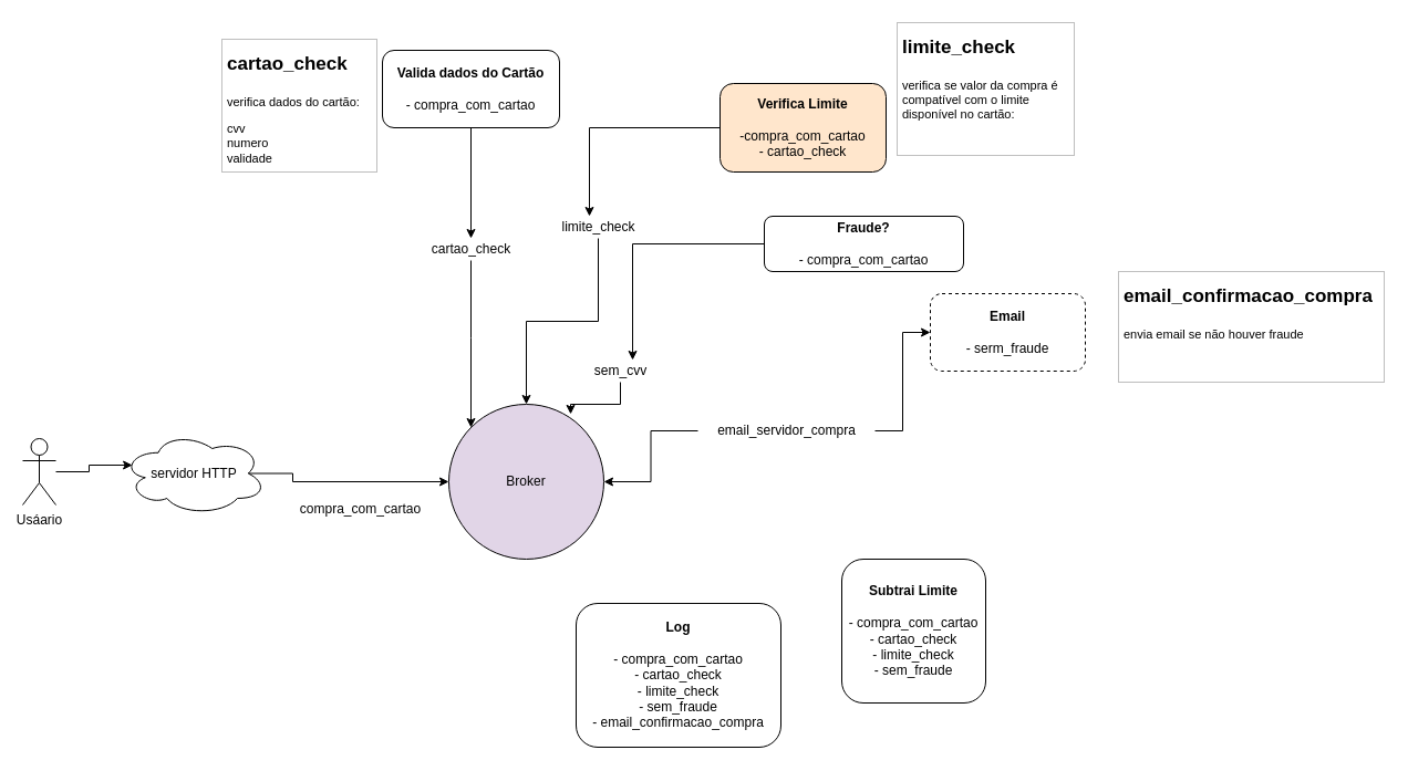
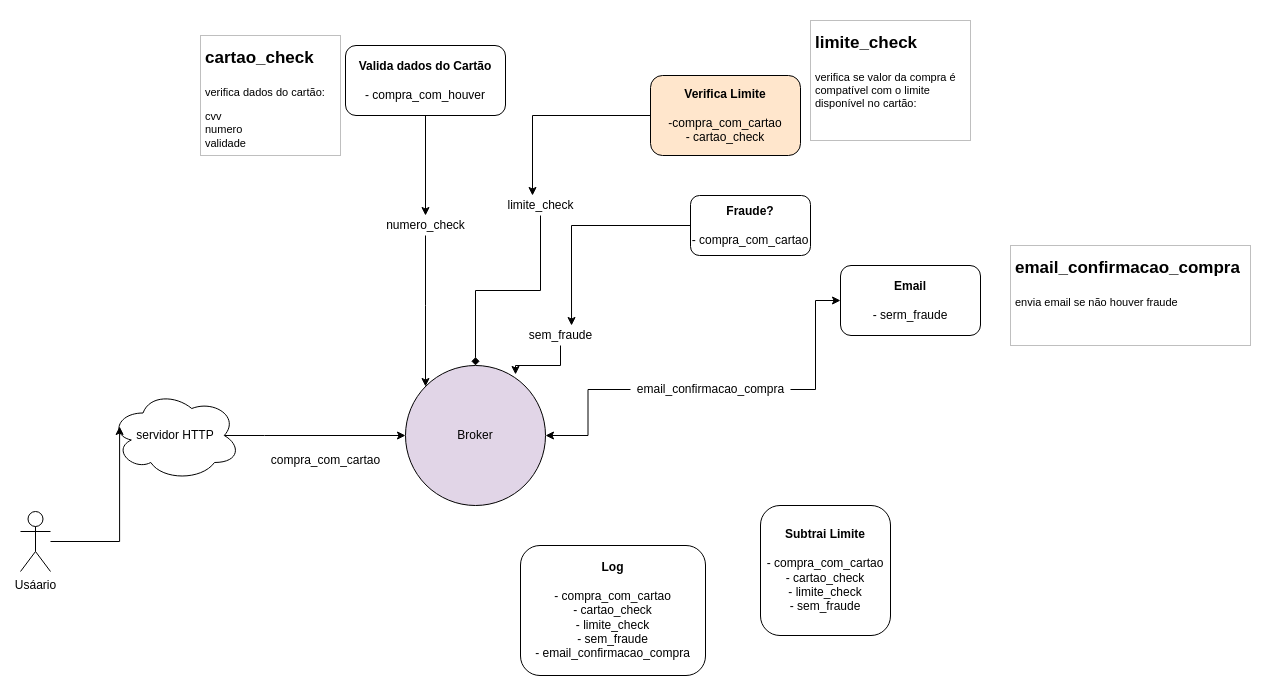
- <mxCell id="8" value="&lt;b&gt;Valida dados do Cartão&lt;br&gt;&lt;/b&gt;&lt;br&gt;&lt;span&gt;- compra_com_cartao&lt;/span&gt;" style="rounded=1;whiteSpace=wrap;html=1;" parent="1" vertex="1"><mxGeometry x="345" y="45" width="160" height="70" as="geometry" /></mxCell>
+ <mxCell id="8" value="&lt;b&gt;Valida dados do Cartão&lt;br&gt;&lt;/b&gt;&lt;br&gt;&lt;span&gt;- compra_com_houver&lt;/span&gt;" style="rounded=1;whiteSpace=wrap;html=1;" parent="1" vertex="1"><mxGeometry x="345" y="45" width="160" height="70" as="geometry" /></mxCell>
- <mxCell id="14" value="&lt;b&gt;Fraude?&lt;br&gt;&lt;/b&gt;&lt;br&gt;-&amp;nbsp;&lt;span&gt;compra_com_cartao&lt;/span&gt;" style="rounded=1;whiteSpace=wrap;html=1;" parent="1" vertex="1"><mxGeometry x="690" y="195" width="180" height="50" as="geometry" /></mxCell>
+ <mxCell id="14" value="&lt;b&gt;Fraude?&lt;br&gt;&lt;/b&gt;&lt;br&gt;-&amp;nbsp;&lt;span&gt;compra_com_cartao&lt;/span&gt;" style="rounded=1;whiteSpace=wrap;html=1;" parent="1" vertex="1"><mxGeometry x="690" y="195" width="120" height="60" as="geometry" /></mxCell>
- <mxCell id="16" value="cartao_check&lt;br&gt;" style="text;html=1;align=center;verticalAlign=middle;resizable=0;points=[];autosize=1;strokeColor=none;fillColor=none;" parent="1" vertex="1"><mxGeometry x="380" y="215" width="90" height="20" as="geometry" /></mxCell>
+ <mxCell id="16" value="numero_check&lt;br&gt;" style="text;html=1;align=center;verticalAlign=middle;resizable=0;points=[];autosize=1;strokeColor=none;fillColor=none;" parent="1" vertex="1"><mxGeometry x="380" y="215" width="90" height="20" as="geometry" /></mxCell>
- <mxCell id="22" value="&lt;b&gt;Email&lt;/b&gt;&lt;br&gt;&lt;br&gt;-&amp;nbsp;&lt;span&gt;serm_fraude&lt;/span&gt;" style="rounded=1;whiteSpace=wrap;html=1;dashed=1;" parent="1" vertex="1"><mxGeometry x="840" y="265" width="140" height="70" as="geometry" /></mxCell>
+ <mxCell id="22" value="&lt;b&gt;Email&lt;/b&gt;&lt;br&gt;&lt;br&gt;-&amp;nbsp;&lt;span&gt;serm_fraude&lt;/span&gt;" style="rounded=1;whiteSpace=wrap;html=1;" parent="1" vertex="1"><mxGeometry x="840" y="265" width="140" height="70" as="geometry" /></mxCell>
- <mxCell id="21" value="sem_cvv&lt;br&gt;" style="text;html=1;align=center;verticalAlign=middle;resizable=0;points=[];autosize=1;strokeColor=none;fillColor=none;" parent="1" vertex="1"><mxGeometry x="520" y="325" width="80" height="20" as="geometry" /></mxCell>
+ <mxCell id="21" value="sem_fraude&lt;br&gt;" style="text;html=1;align=center;verticalAlign=middle;resizable=0;points=[];autosize=1;strokeColor=none;fillColor=none;" parent="1" vertex="1"><mxGeometry x="520" y="325" width="80" height="20" as="geometry" /></mxCell>
- <mxCell id="17" style="edgeStyle=orthogonalEdgeStyle;rounded=0;orthogonalLoop=1;jettySize=auto;html=1;" parent="1" source="18" target="2" edge="1"><mxGeometry relative="1" as="geometry" /></mxCell>
+ <mxCell id="17" style="edgeStyle=orthogonalEdgeStyle;rounded=0;orthogonalLoop=1;jettySize=auto;html=1;endArrow=diamond;" parent="1" source="18" target="2" edge="1"><mxGeometry relative="1" as="geometry" /></mxCell>
- <mxCell id="25" value="email_servidor_compra" style="text;html=1;align=center;verticalAlign=middle;resizable=0;points=[];autosize=1;strokeColor=none;fillColor=none;" parent="1" vertex="1"><mxGeometry x="630" y="379" width="160" height="20" as="geometry" /></mxCell>
+ <mxCell id="25" value="email_confirmacao_compra" style="text;html=1;align=center;verticalAlign=middle;resizable=0;points=[];autosize=1;strokeColor=none;fillColor=none;" parent="1" vertex="1"><mxGeometry x="630" y="379" width="160" height="20" as="geometry" /></mxCell>
- <mxCell id="6" value="Usáario" style="shape=umlActor;verticalLabelPosition=bottom;verticalAlign=top;html=1;outlineConnect=0;" parent="1" vertex="1"><mxGeometry x="20" y="396" width="30" height="60" as="geometry" /></mxCell>
+ <mxCell id="6" value="Usáario" style="shape=umlActor;verticalLabelPosition=bottom;verticalAlign=top;html=1;outlineConnect=0;" parent="1" vertex="1"><mxGeometry x="20" y="511" width="30" height="60" as="geometry" /></mxCell>
- <mxCell id="4" value="servidor HTTP" style="ellipse;shape=cloud;whiteSpace=wrap;html=1;" parent="1" vertex="1"><mxGeometry x="110" y="390" width="130" height="75" as="geometry" /></mxCell>
+ <mxCell id="4" value="servidor HTTP" style="ellipse;shape=cloud;whiteSpace=wrap;html=1;" parent="1" vertex="1"><mxGeometry x="110" y="390" width="130" height="90" as="geometry" /></mxCell>
